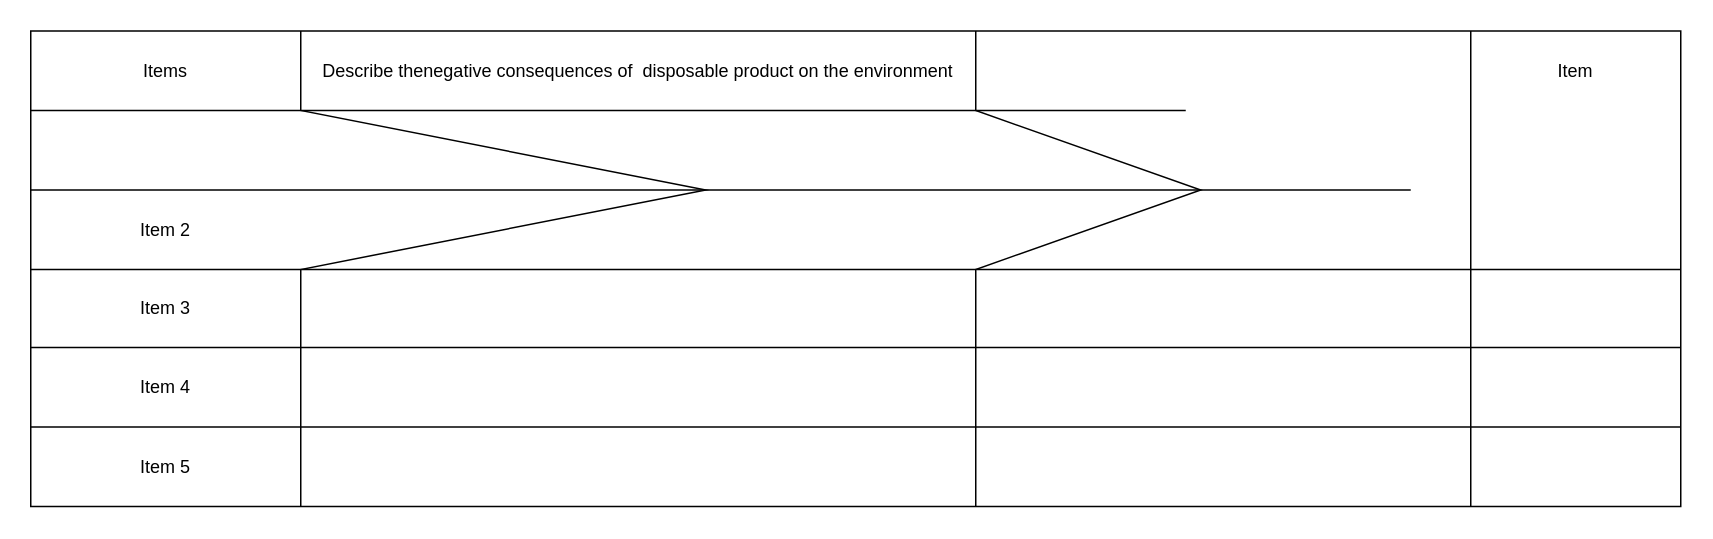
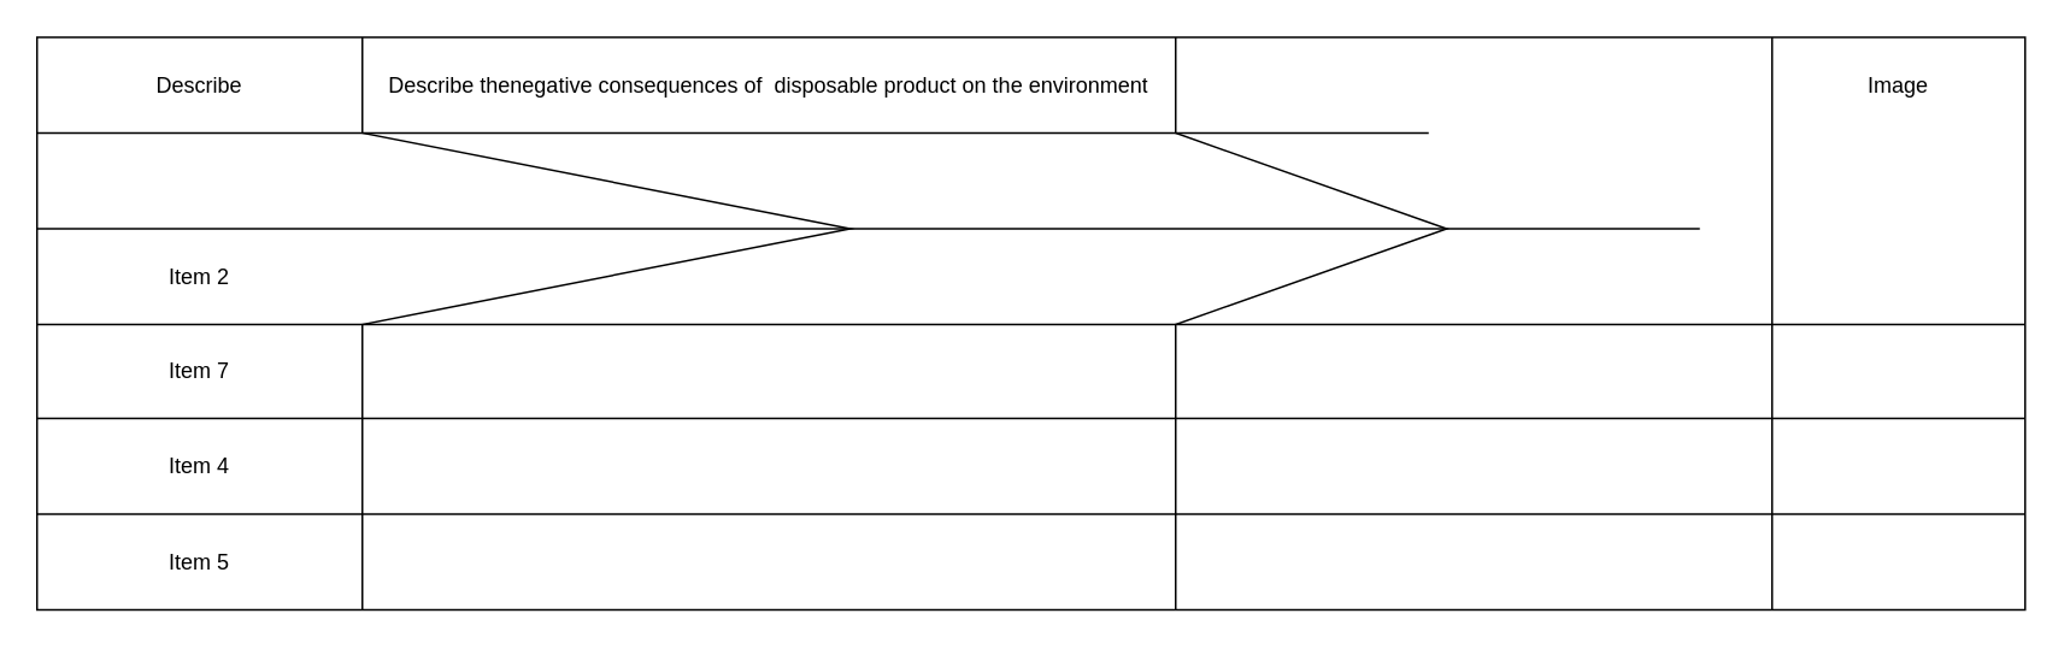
- <mxCell id="4" value="Items" style="shape=partialRectangle;html=1;whiteSpace=wrap;connectable=0;overflow=hidden;fillColor=none;top=0;left=0;bottom=0;right=0;" vertex="1" parent="3"><mxGeometry width="180" height="53" as="geometry" /></mxCell>
+ <mxCell id="4" value="Describe" style="shape=partialRectangle;html=1;whiteSpace=wrap;connectable=0;overflow=hidden;fillColor=none;top=0;left=0;bottom=0;right=0;" vertex="1" parent="3"><mxGeometry width="180" height="53" as="geometry" /></mxCell>
- <mxCell id="6" value="Item" style="shape=partialRectangle;html=1;whiteSpace=wrap;connectable=0;overflow=hidden;fillColor=none;top=0;left=0;bottom=0;right=0;" vertex="1" parent="3"><mxGeometry x="960" width="140" height="53" as="geometry" /></mxCell>
+ <mxCell id="6" value="Image" style="shape=partialRectangle;html=1;whiteSpace=wrap;connectable=0;overflow=hidden;fillColor=none;top=0;left=0;bottom=0;right=0;" vertex="1" parent="3"><mxGeometry x="960" width="140" height="53" as="geometry" /></mxCell>
- <mxCell id="17" value="Item 3" style="shape=partialRectangle;html=1;whiteSpace=wrap;connectable=0;overflow=hidden;fillColor=none;top=0;left=0;bottom=0;right=0;" vertex="1" parent="16"><mxGeometry width="180" height="52" as="geometry" /></mxCell>
+ <mxCell id="17" value="Item 7" style="shape=partialRectangle;html=1;whiteSpace=wrap;connectable=0;overflow=hidden;fillColor=none;top=0;left=0;bottom=0;right=0;" vertex="1" parent="16"><mxGeometry width="180" height="52" as="geometry" /></mxCell>
